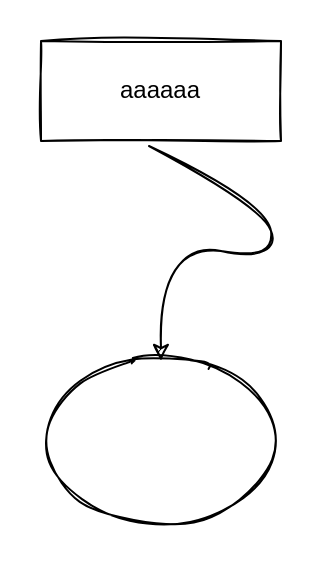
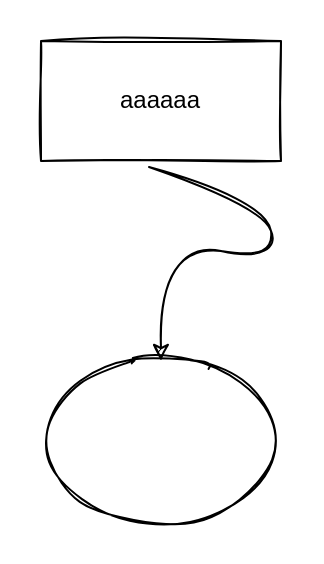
- <mxCell id="2" value="aaaaaa" style="rounded=0;whiteSpace=wrap;html=1;sketch=1;" vertex="1" parent="1"><mxGeometry x="20" y="20" width="120" height="50" as="geometry" /></mxCell>
+ <mxCell id="2" value="aaaaaa" style="rounded=0;whiteSpace=wrap;html=1;sketch=1;" vertex="1" parent="1"><mxGeometry x="20" y="20" width="120" height="60" as="geometry" /></mxCell>
